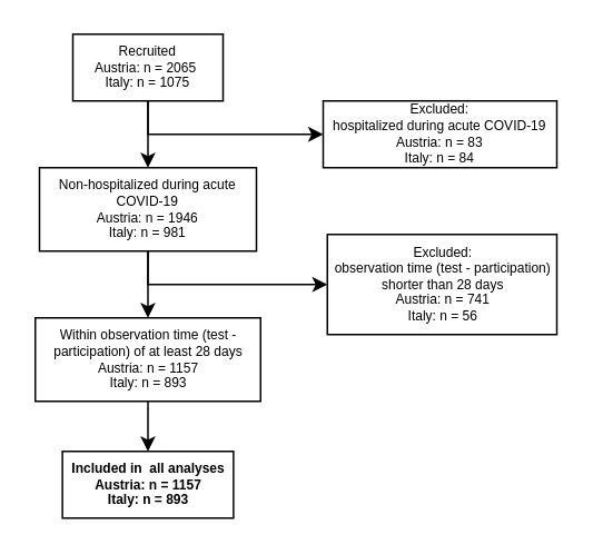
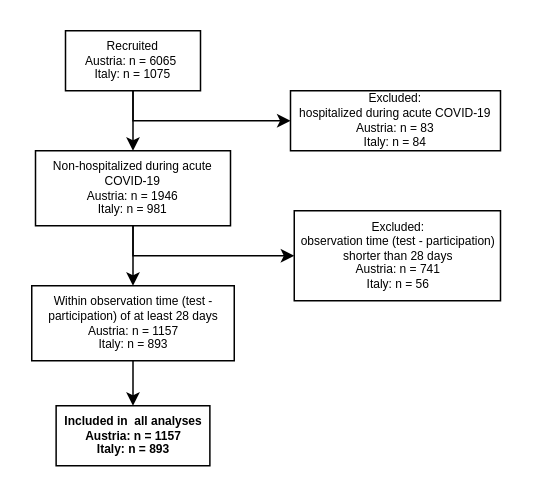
- <mxCell id="4" value="Recruited&lt;br style=&quot;font-size: 8px&quot;&gt;Austria: n = 2065&amp;nbsp;&lt;br&gt;Italy: n = 1075" style="rounded=0;whiteSpace=wrap;html=1;fontSize=8;" parent="1" vertex="1"><mxGeometry x="43" y="20" width="90" height="40" as="geometry" /></mxCell>
+ <mxCell id="4" value="Recruited&lt;br style=&quot;font-size: 8px&quot;&gt;Austria: n = 6065&amp;nbsp;&lt;br&gt;Italy: n = 1075" style="rounded=0;whiteSpace=wrap;html=1;fontSize=8;" parent="1" vertex="1"><mxGeometry x="43" y="20" width="90" height="40" as="geometry" /></mxCell>
